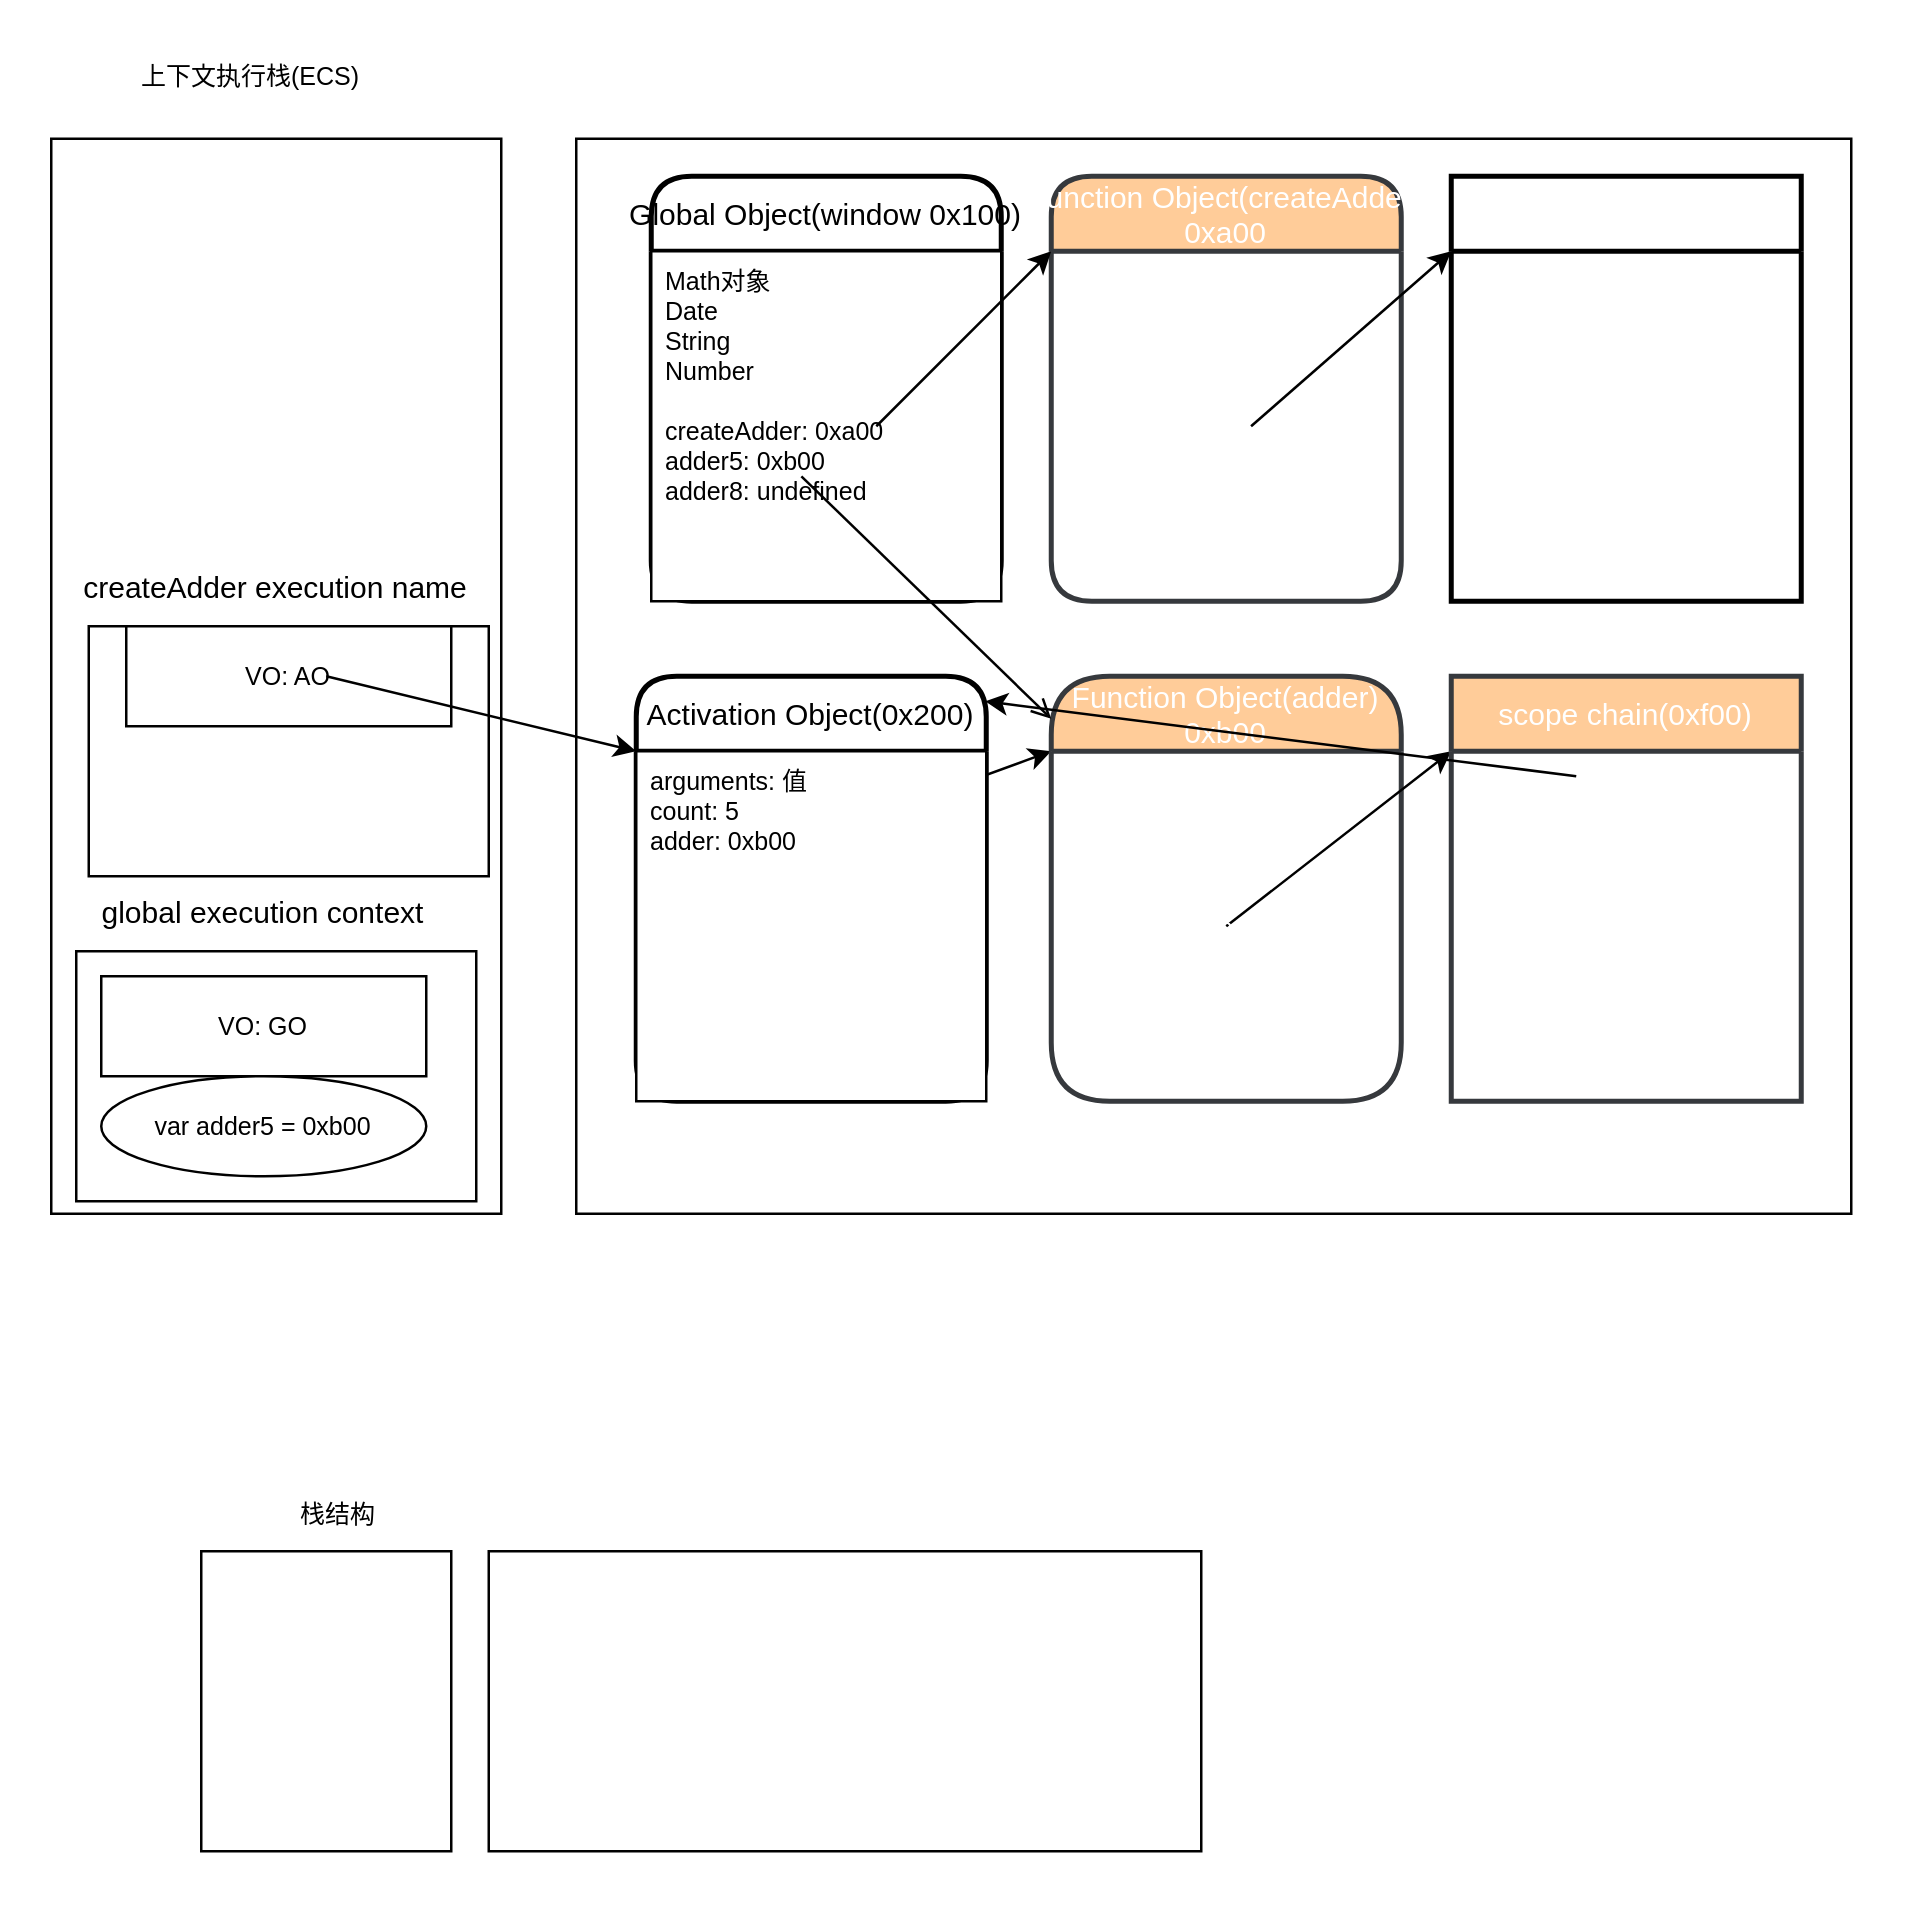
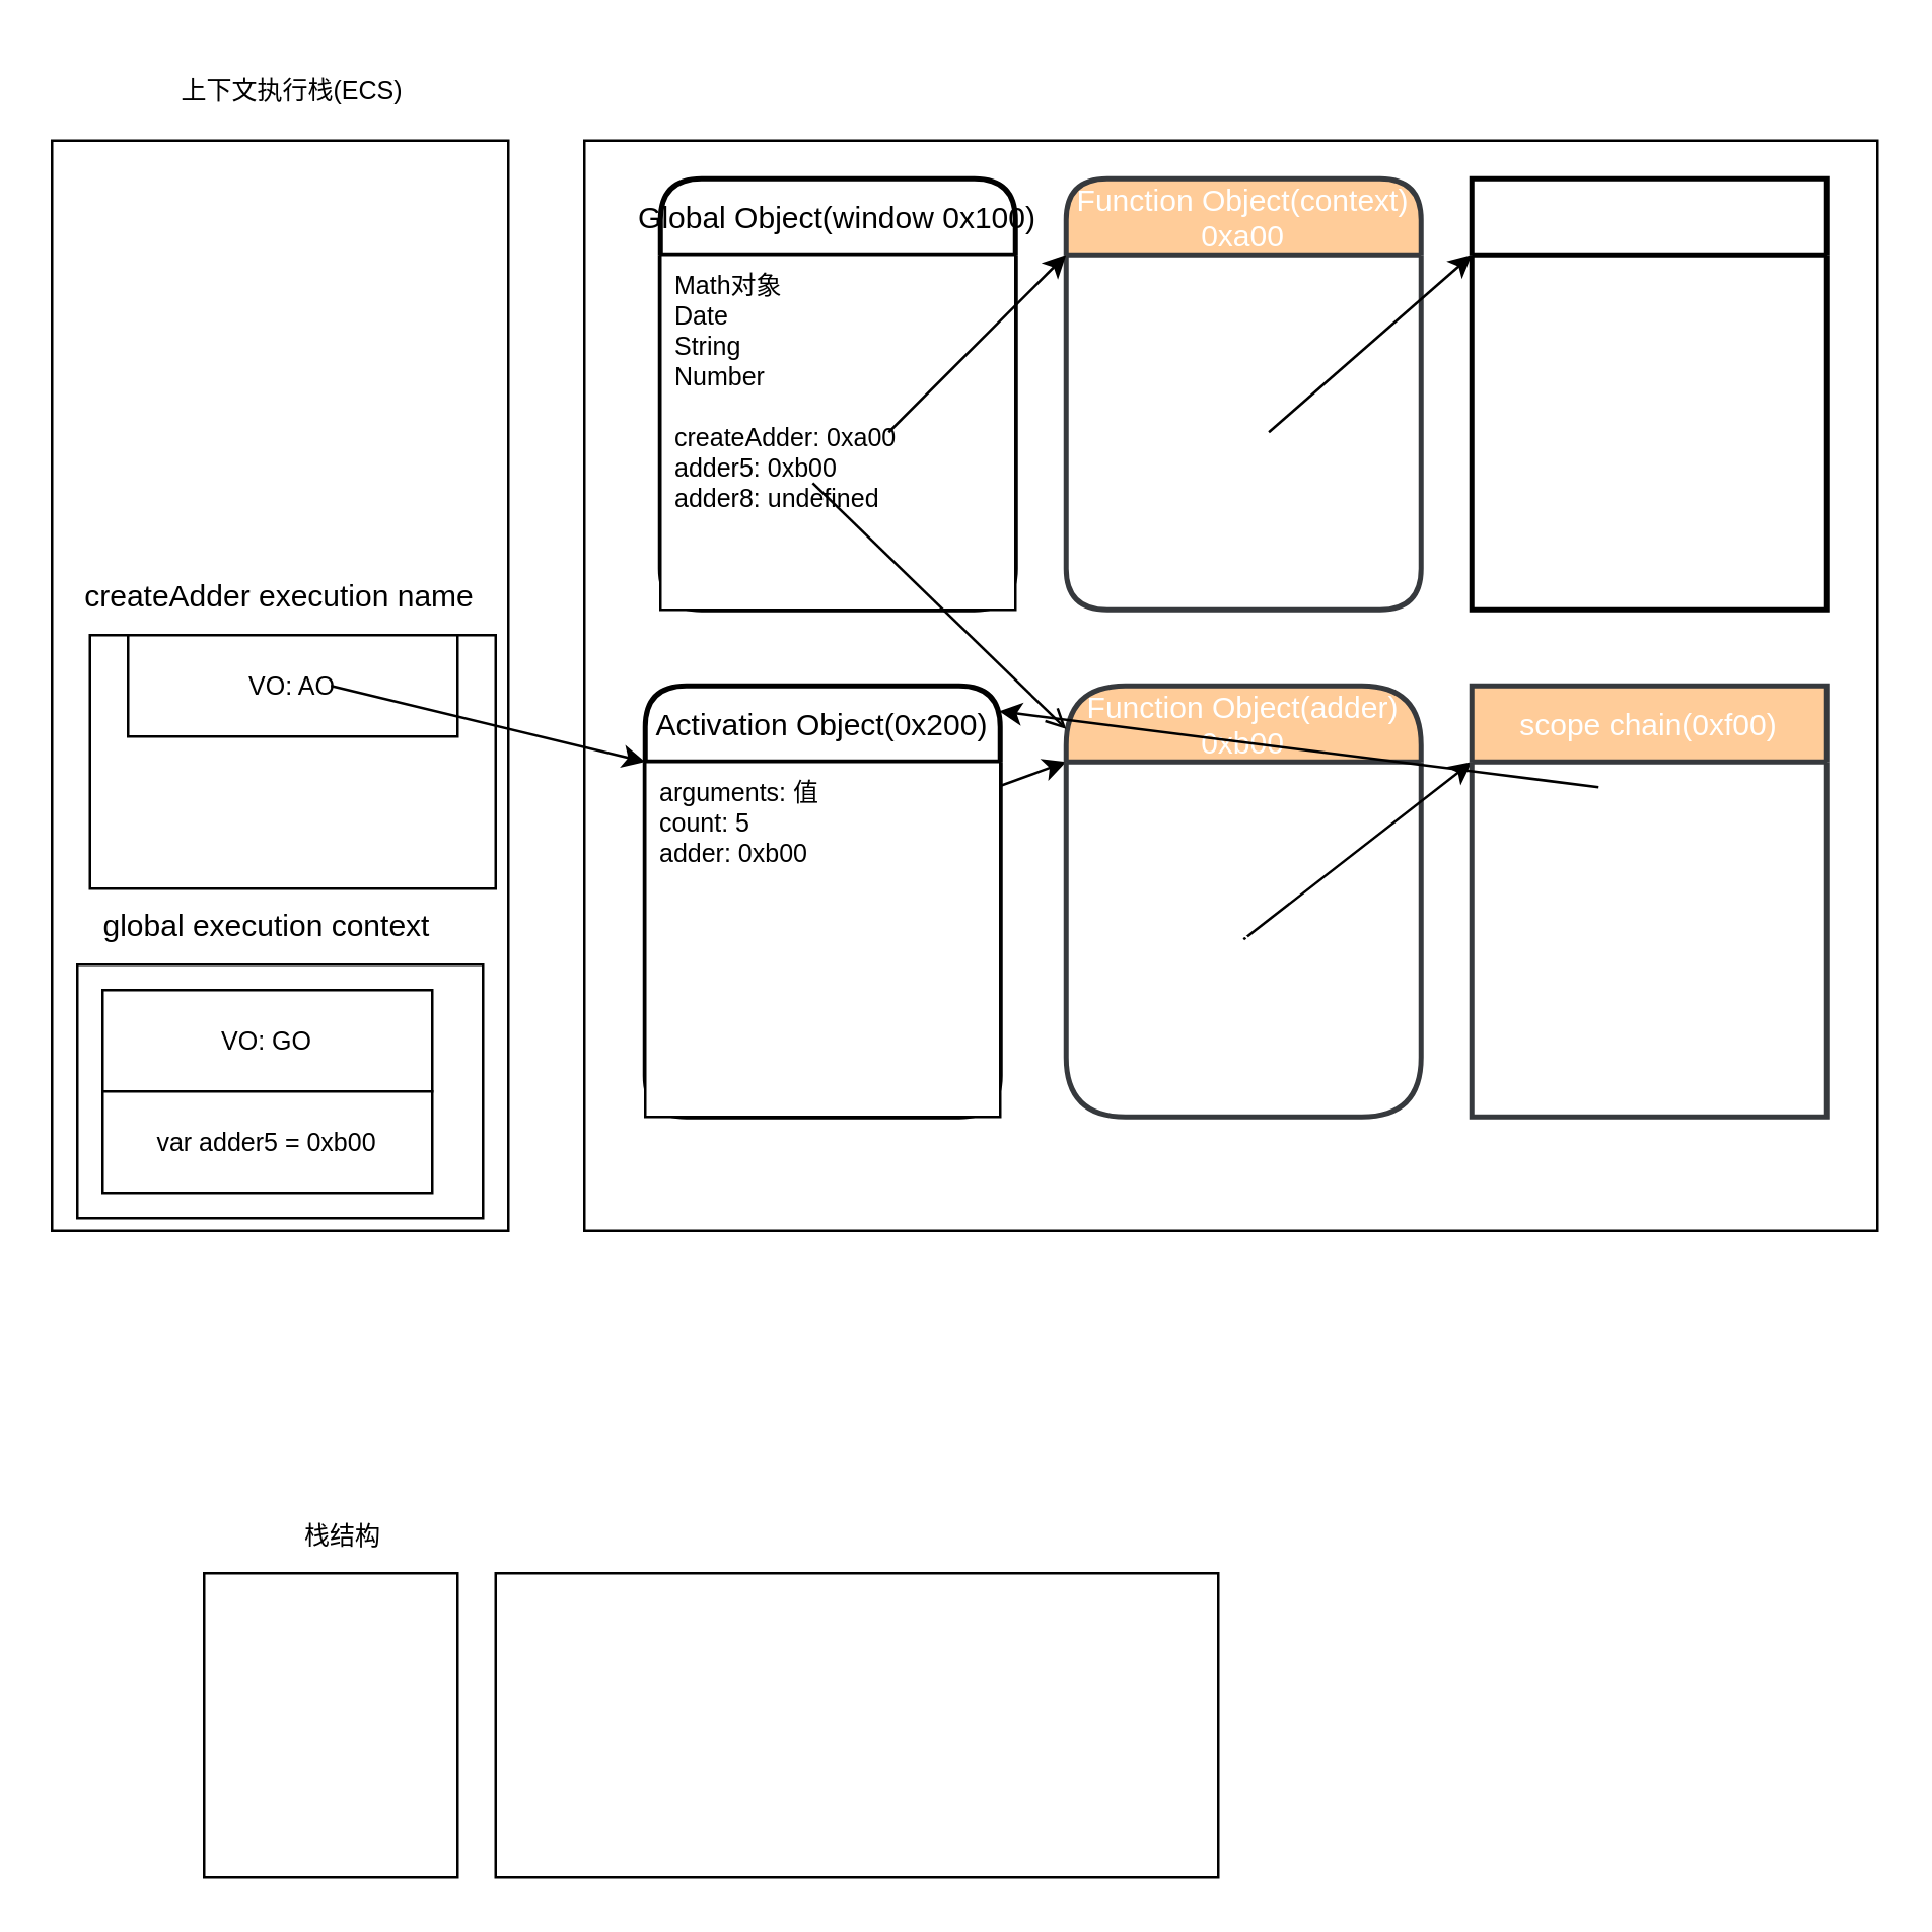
- <mxCell id="6" value="上下文执行栈(ECS)" style="text;html=1;align=center;verticalAlign=middle;whiteSpace=wrap;rounded=0;fontSize=10;" parent="1" vertex="1"><mxGeometry x="55" y="15" width="90" height="30" as="geometry" /></mxCell>
+ <mxCell id="6" value="上下文执行栈(ECS)" style="text;html=1;align=center;verticalAlign=middle;whiteSpace=wrap;rounded=0;fontSize=10;" parent="1" vertex="1"><mxGeometry x="70" y="20" width="90" height="30" as="geometry" /></mxCell>
- <mxCell id="10" value="Function Object(createAdder)&#10;0xa00" style="swimlane;childLayout=stackLayout;horizontal=1;startSize=30;horizontalStack=0;rounded=1;fontSize=12;fontStyle=0;strokeWidth=2;resizeParent=0;resizeLast=1;shadow=0;dashed=0;align=center;fillColor=#ffcc99;strokeColor=#36393d;arcSize=18;fontColor=#FFFFFF;" parent="1" vertex="1"><mxGeometry x="420" y="70" width="140" height="170" as="geometry" /></mxCell>
+ <mxCell id="10" value="Function Object(context)&#10;0xa00" style="swimlane;childLayout=stackLayout;horizontal=1;startSize=30;horizontalStack=0;rounded=1;fontSize=12;fontStyle=0;strokeWidth=2;resizeParent=0;resizeLast=1;shadow=0;dashed=0;align=center;fillColor=#ffcc99;strokeColor=#36393d;arcSize=18;fontColor=#FFFFFF;" parent="1" vertex="1"><mxGeometry x="420" y="70" width="140" height="170" as="geometry" /></mxCell>
- <mxCell id="9" value="var adder5 = 0xb00" style="ellipse;whiteSpace=wrap;html=1;fontSize=10;" parent="1" vertex="1"><mxGeometry x="40" y="430" width="130" height="40" as="geometry" /></mxCell>
+ <mxCell id="9" value="var adder5 = 0xb00" style="rounded=0;whiteSpace=wrap;html=1;fontSize=10;" parent="1" vertex="1"><mxGeometry x="40" y="430" width="130" height="40" as="geometry" /></mxCell>
